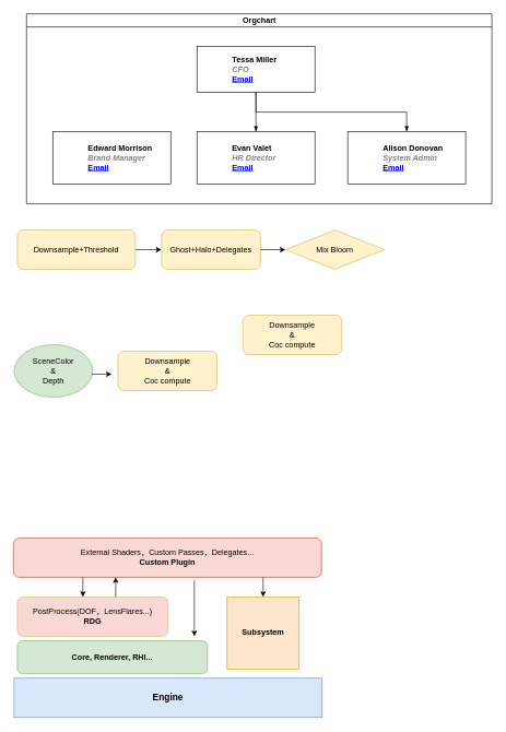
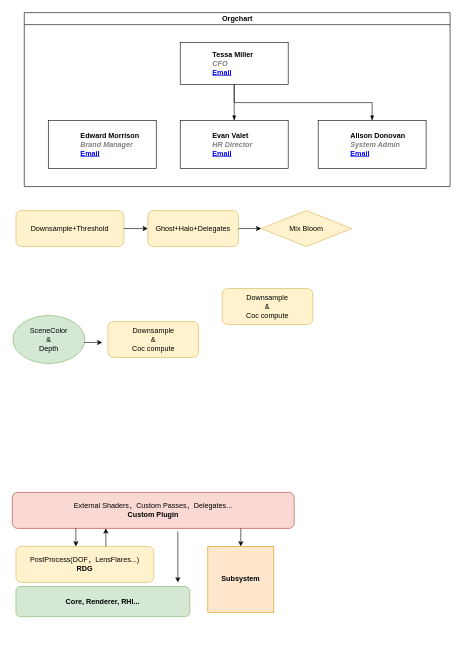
- <mxCell id="11" value="PostProcess(DOF，LensFlares...)&lt;b&gt;&lt;br&gt;RDG&lt;/b&gt;" style="rounded=1;whiteSpace=wrap;html=1;fillColor=#fad9d5;strokeColor=#d6b656;" parent="1" vertex="1"><mxGeometry x="26" y="910" width="230" height="60" as="geometry" /></mxCell>
+ <mxCell id="11" value="PostProcess(DOF，LensFlares...)&lt;b&gt;&lt;br&gt;RDG&lt;/b&gt;" style="rounded=1;whiteSpace=wrap;html=1;fillColor=#fff2cc;strokeColor=#d6b656;" parent="1" vertex="1"><mxGeometry x="26" y="910" width="230" height="60" as="geometry" /></mxCell>
- <mxCell id="10" value="&lt;font style=&quot;font-size: 14px;&quot;&gt;&lt;b&gt;Engine&lt;/b&gt;&lt;/font&gt;" style="rounded=0;whiteSpace=wrap;html=1;fillColor=#dae8fc;strokeColor=#6c8ebf;" parent="1" vertex="1"><mxGeometry x="21" y="1034" width="470" height="60" as="geometry" /></mxCell>
